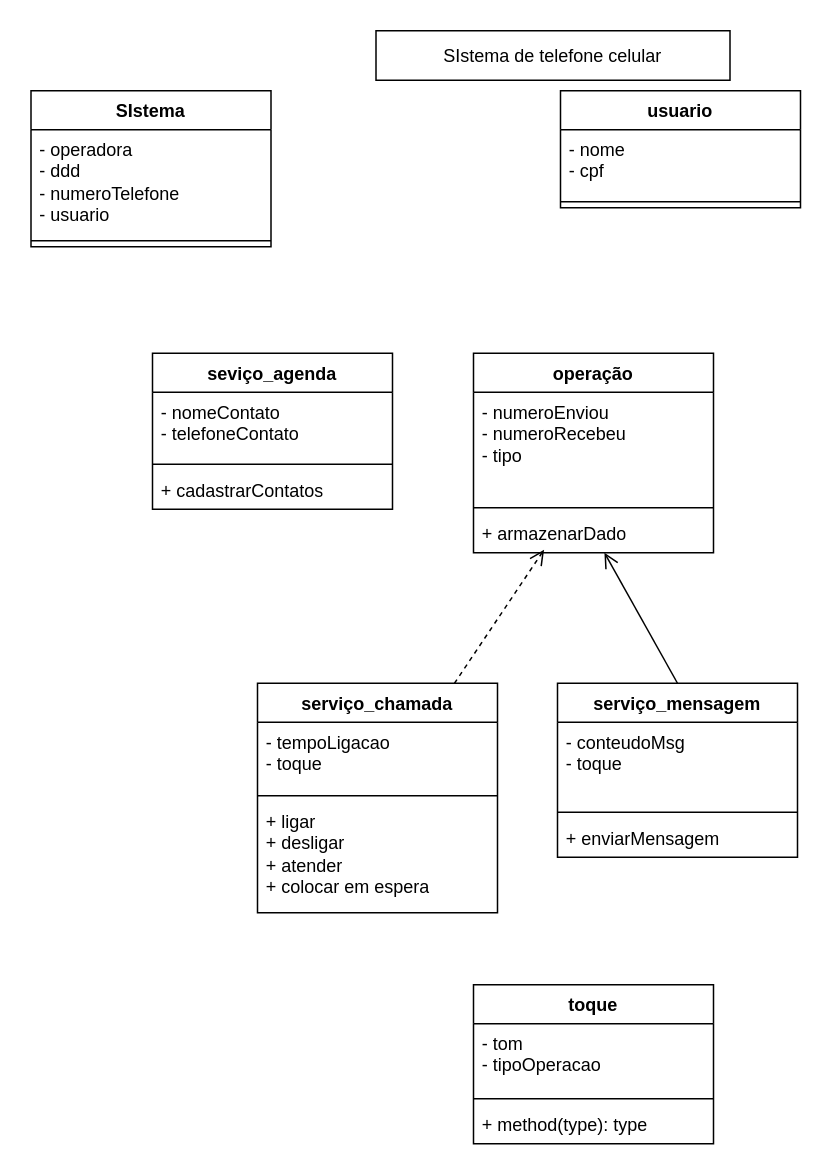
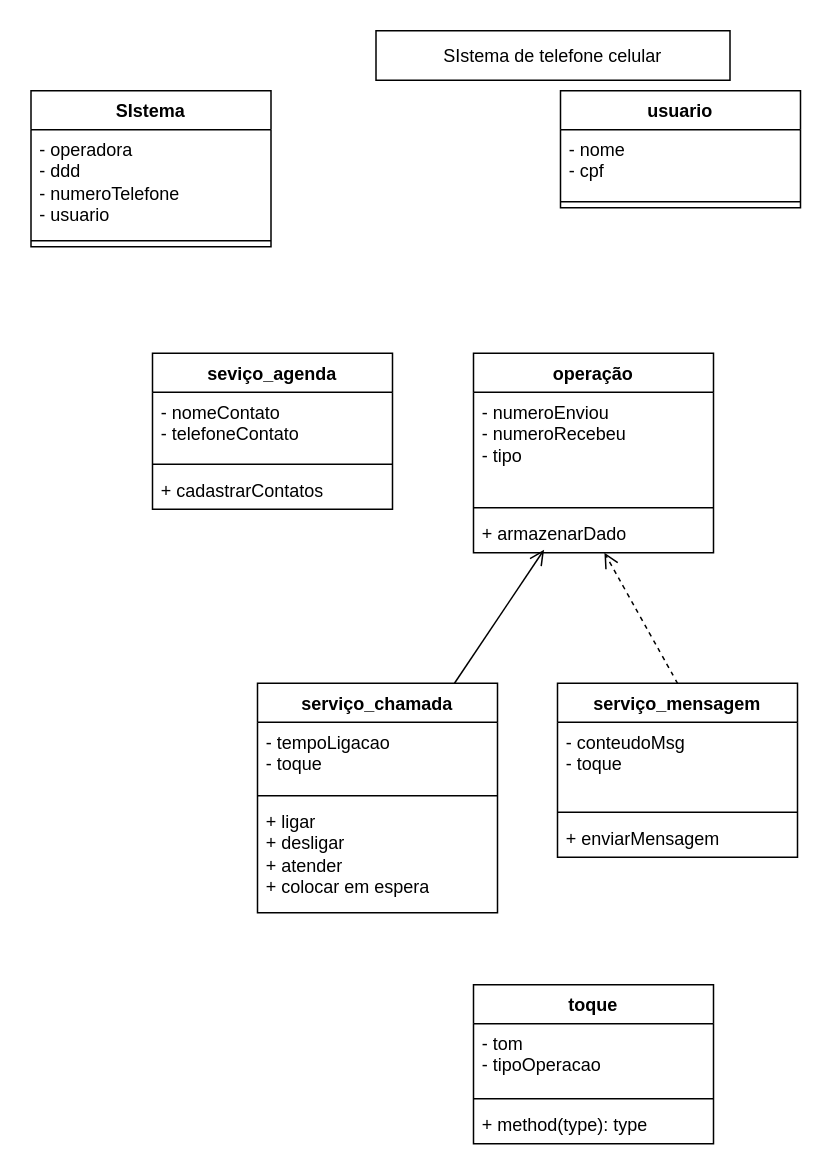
- <mxCell id="30" style="edgeStyle=none;curved=1;rounded=0;orthogonalLoop=1;jettySize=auto;html=1;entryX=0.294;entryY=0.923;entryDx=0;entryDy=0;entryPerimeter=0;fontSize=12;startSize=8;endSize=8;endArrow=open;endFill=0;dashed=1;" edge="1" parent="1" source="21" target="11"><mxGeometry relative="1" as="geometry" /></mxCell>
+ <mxCell id="30" style="edgeStyle=none;curved=1;rounded=0;orthogonalLoop=1;jettySize=auto;html=1;entryX=0.294;entryY=0.923;entryDx=0;entryDy=0;entryPerimeter=0;fontSize=12;startSize=8;endSize=8;endArrow=open;endFill=0;" edge="1" parent="1" source="21" target="11"><mxGeometry relative="1" as="geometry" /></mxCell>
- <mxCell id="12" style="edgeStyle=none;curved=1;rounded=0;orthogonalLoop=1;jettySize=auto;html=1;exitX=0.5;exitY=0;exitDx=0;exitDy=0;fontSize=12;startSize=8;endSize=8;endArrow=open;endFill=0;" edge="1" parent="1" source="13" target="11"><mxGeometry relative="1" as="geometry" /></mxCell>
+ <mxCell id="12" style="edgeStyle=none;curved=1;rounded=0;orthogonalLoop=1;jettySize=auto;html=1;exitX=0.5;exitY=0;exitDx=0;exitDy=0;fontSize=12;startSize=8;endSize=8;endArrow=open;endFill=0;dashed=1;" edge="1" parent="1" source="13" target="11"><mxGeometry relative="1" as="geometry" /></mxCell>
